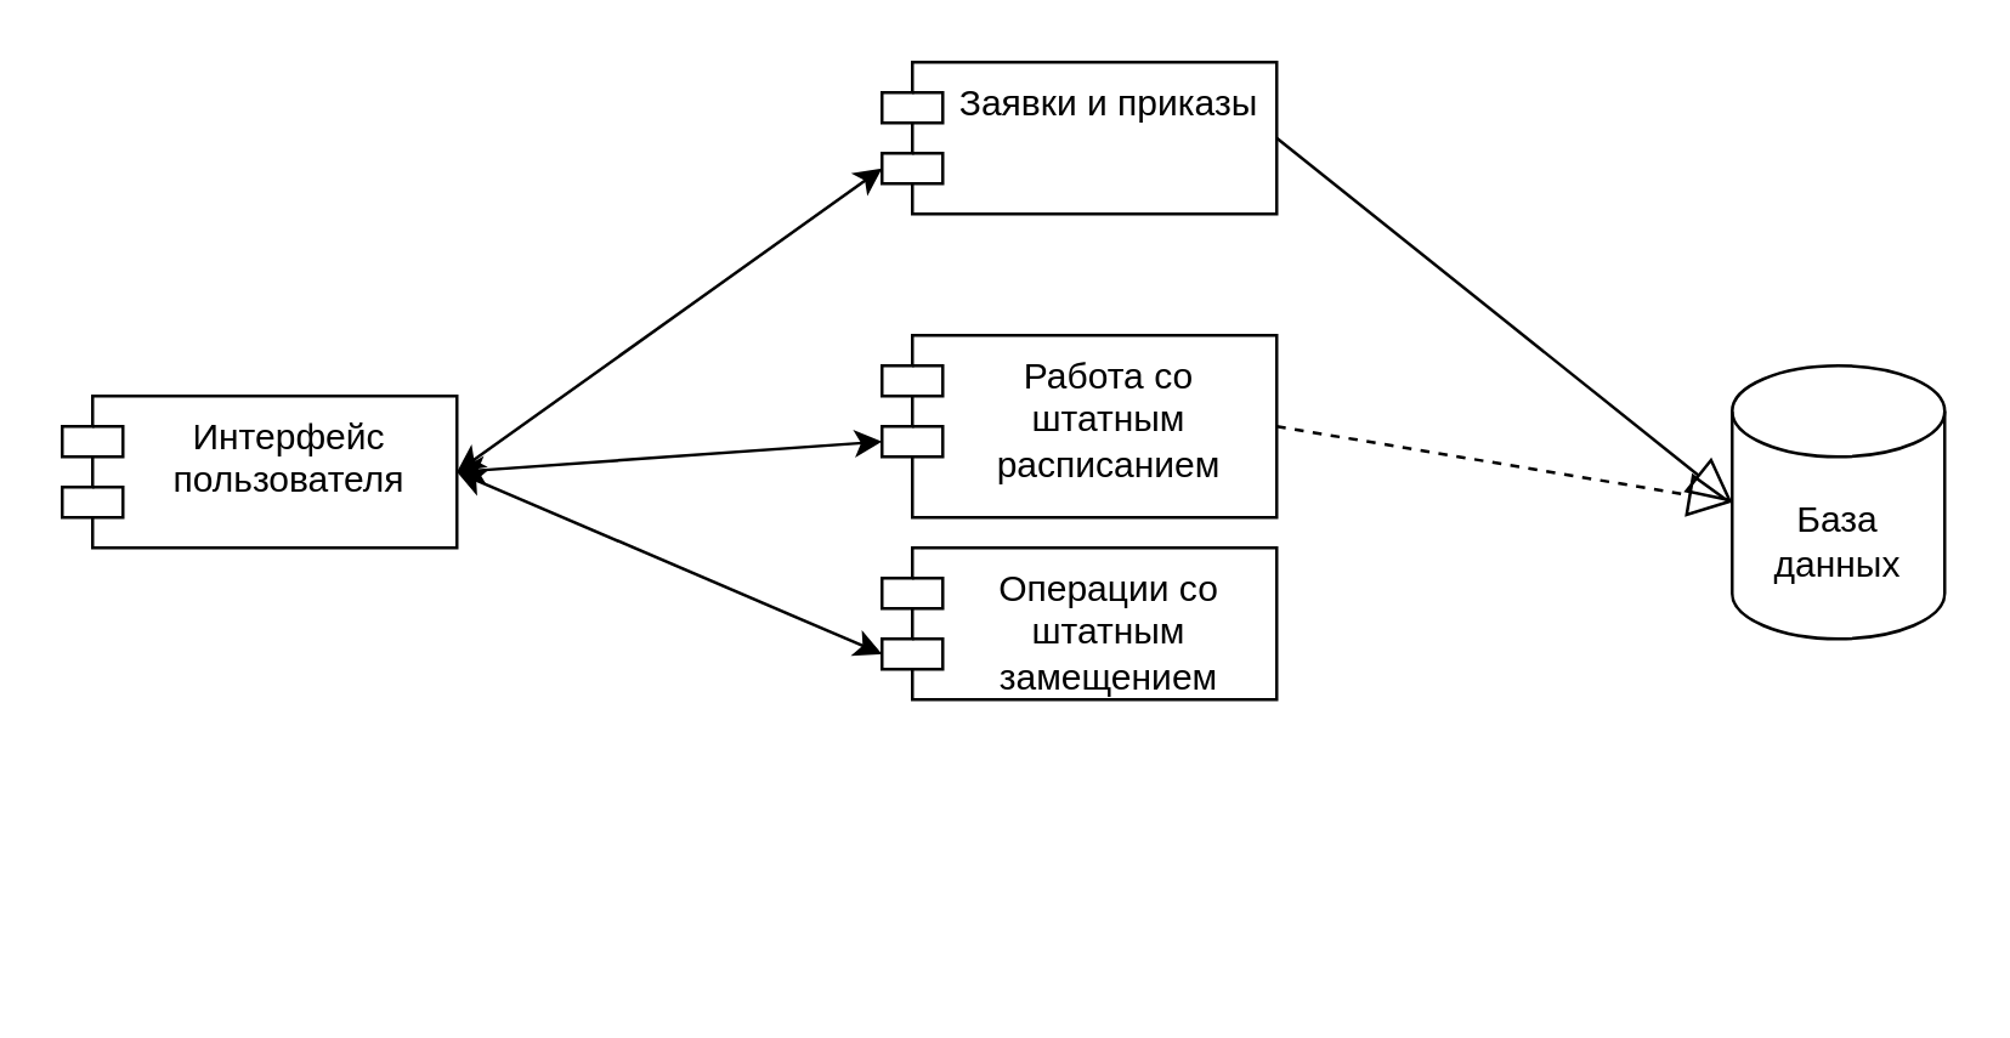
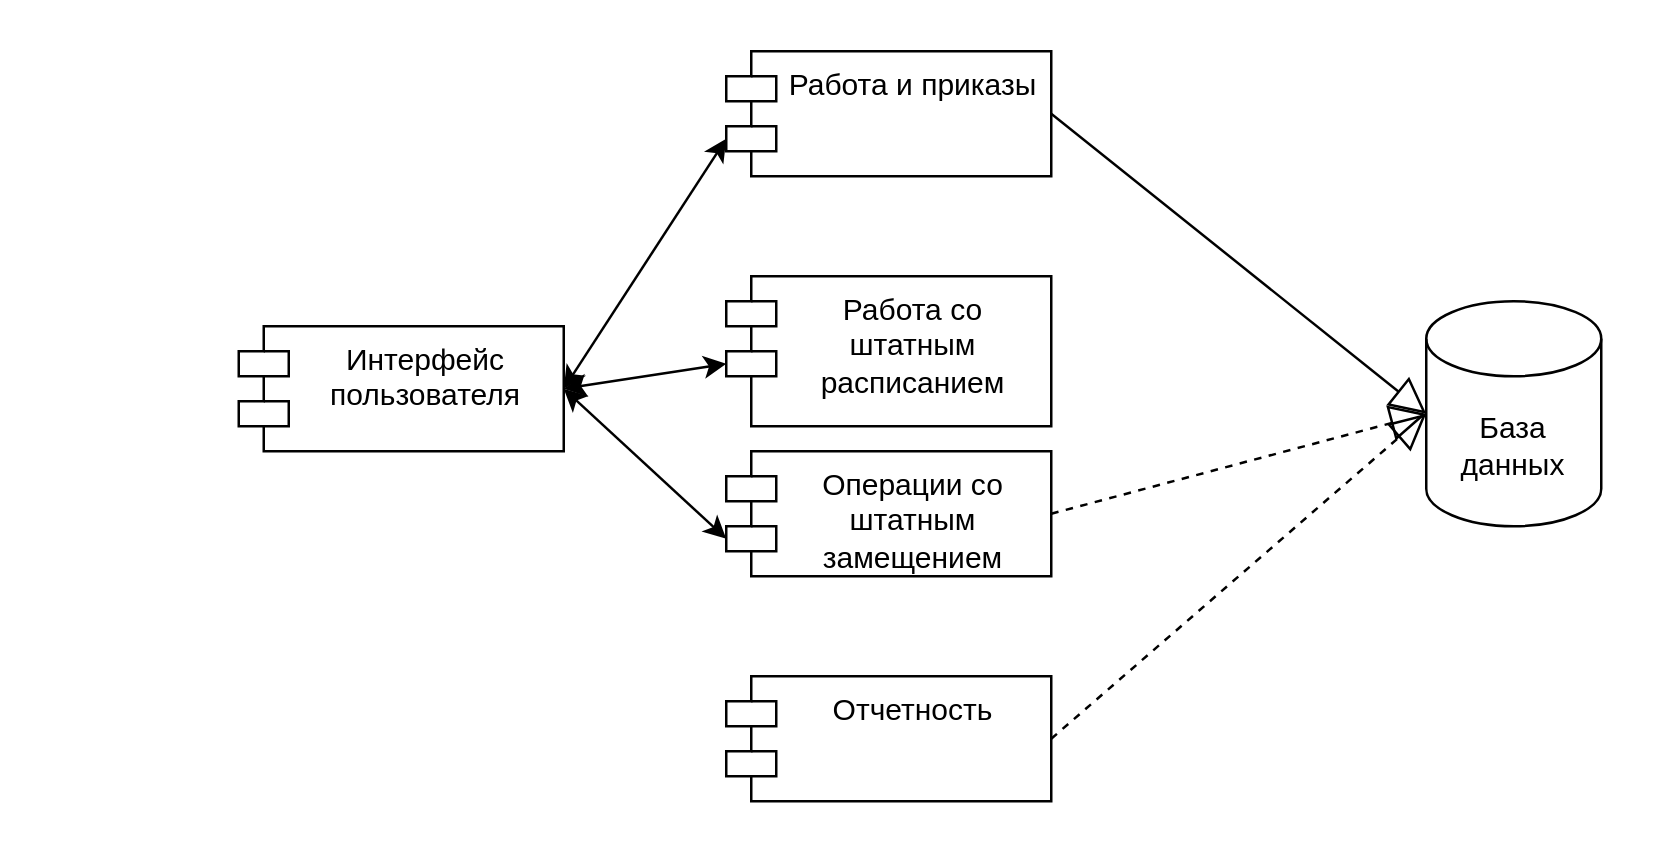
- <mxCell id="3" value="Заявки и приказы" style="shape=module;align=left;spacingLeft=20;align=center;verticalAlign=top;whiteSpace=wrap;html=1;" parent="1" vertex="1"><mxGeometry x="290" y="20" width="130" height="50" as="geometry" /></mxCell>
+ <mxCell id="3" value="Работа и приказы" style="shape=module;align=left;spacingLeft=20;align=center;verticalAlign=top;whiteSpace=wrap;html=1;" parent="1" vertex="1"><mxGeometry x="290" y="20" width="130" height="50" as="geometry" /></mxCell>
- <mxCell id="12" value="" style="endArrow=block;dashed=1;endFill=0;endSize=12;html=1;rounded=0;exitX=1;exitY=0.5;exitDx=0;exitDy=0;entryX=0;entryY=0.5;entryDx=0;entryDy=0;entryPerimeter=0;" parent="1" source="5" target="7" edge="1"><mxGeometry width="160" relative="1" as="geometry"><mxPoint x="310" y="80" as="sourcePoint" /><mxPoint x="470" y="80" as="targetPoint" /></mxGeometry></mxCell>
- <mxCell id="2" value="Интерфейс пользователя" style="shape=module;align=left;spacingLeft=20;align=center;verticalAlign=top;whiteSpace=wrap;html=1;" parent="1" vertex="1"><mxGeometry x="20" y="130" width="130" height="50" as="geometry" /></mxCell>
+ <mxCell id="2" value="Интерфейс пользователя" style="shape=module;align=left;spacingLeft=20;align=center;verticalAlign=top;whiteSpace=wrap;html=1;" parent="1" vertex="1"><mxGeometry x="95" y="130" width="130" height="50" as="geometry" /></mxCell>
+ <mxCell id="13" value="" style="endArrow=block;dashed=1;endFill=0;endSize=12;html=1;rounded=0;exitX=1;exitY=0.5;exitDx=0;exitDy=0;entryX=0;entryY=0.5;entryDx=0;entryDy=0;entryPerimeter=0;" parent="1" source="4" target="7" edge="1"><mxGeometry width="160" relative="1" as="geometry"><mxPoint x="310" y="80" as="sourcePoint" /><mxPoint x="470" y="80" as="targetPoint" /></mxGeometry></mxCell>
+ <mxCell id="14" value="" style="endArrow=block;dashed=1;endFill=0;endSize=12;html=1;rounded=0;exitX=1;exitY=0.5;exitDx=0;exitDy=0;entryX=0;entryY=0.5;entryDx=0;entryDy=0;entryPerimeter=0;" parent="1" source="6" target="7" edge="1"><mxGeometry width="160" relative="1" as="geometry"><mxPoint x="310" y="80" as="sourcePoint" /><mxPoint x="470" y="80" as="targetPoint" /></mxGeometry></mxCell>
+ <mxCell id="6" value="&lt;div&gt;Отчетность&lt;/div&gt;" style="shape=module;align=left;spacingLeft=20;align=center;verticalAlign=top;whiteSpace=wrap;html=1;" parent="1" vertex="1"><mxGeometry x="290" y="270" width="130" height="50" as="geometry" /></mxCell>
